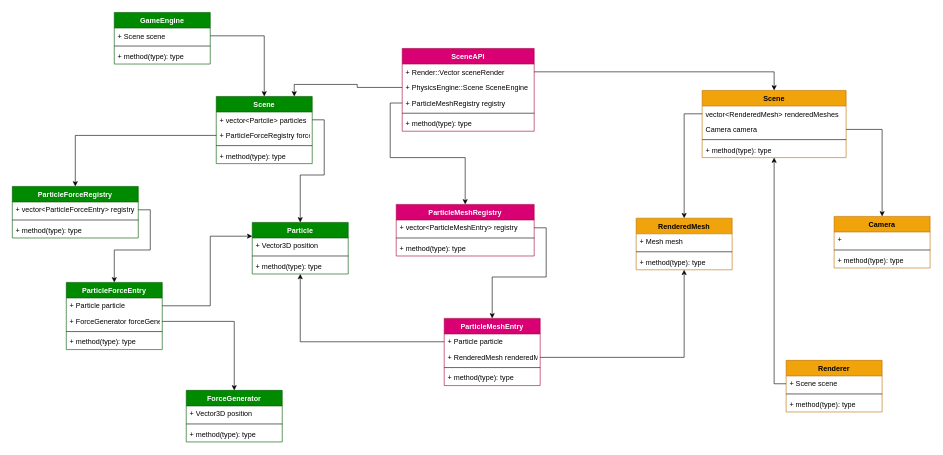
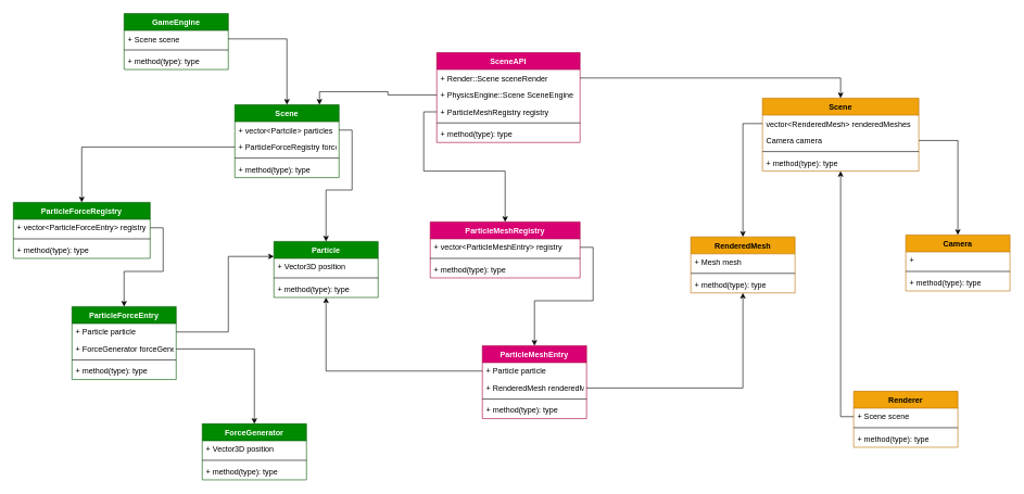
- <mxCell id="26" value="+ Render::Vector sceneRender" style="text;strokeColor=none;fillColor=none;align=left;verticalAlign=top;spacingLeft=4;spacingRight=4;overflow=hidden;rotatable=0;points=[[0,0.5],[1,0.5]];portConstraint=eastwest;" parent="25" vertex="1"><mxGeometry y="26" width="220" height="26" as="geometry" /></mxCell>
+ <mxCell id="26" value="+ Render::Scene sceneRender" style="text;strokeColor=none;fillColor=none;align=left;verticalAlign=top;spacingLeft=4;spacingRight=4;overflow=hidden;rotatable=0;points=[[0,0.5],[1,0.5]];portConstraint=eastwest;" parent="25" vertex="1"><mxGeometry y="26" width="220" height="26" as="geometry" /></mxCell>
